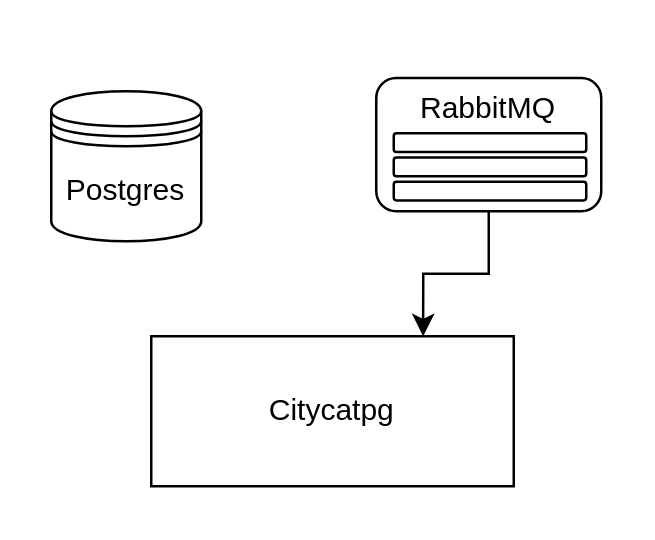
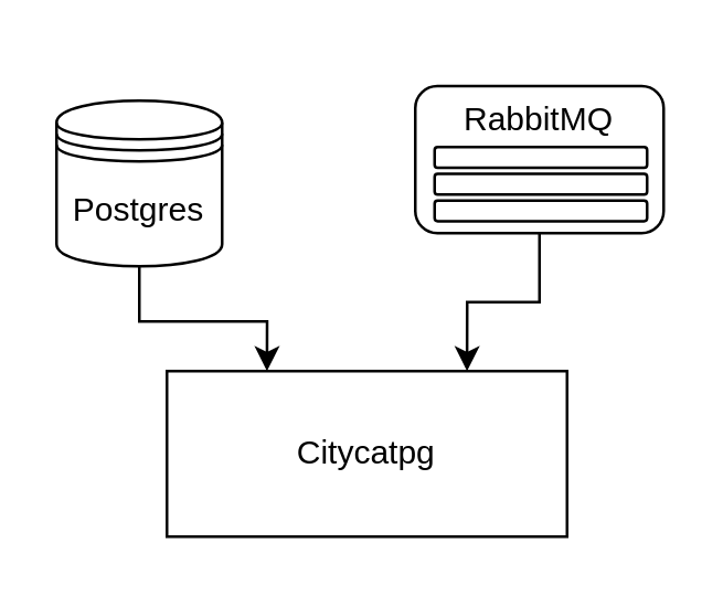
+ <mxCell id="2" style="edgeStyle=orthogonalEdgeStyle;rounded=0;orthogonalLoop=1;jettySize=auto;html=1;entryX=0.25;entryY=0;entryDx=0;entryDy=0;" edge="1" parent="1" source="3" target="9"><mxGeometry relative="1" as="geometry" /></mxCell>
